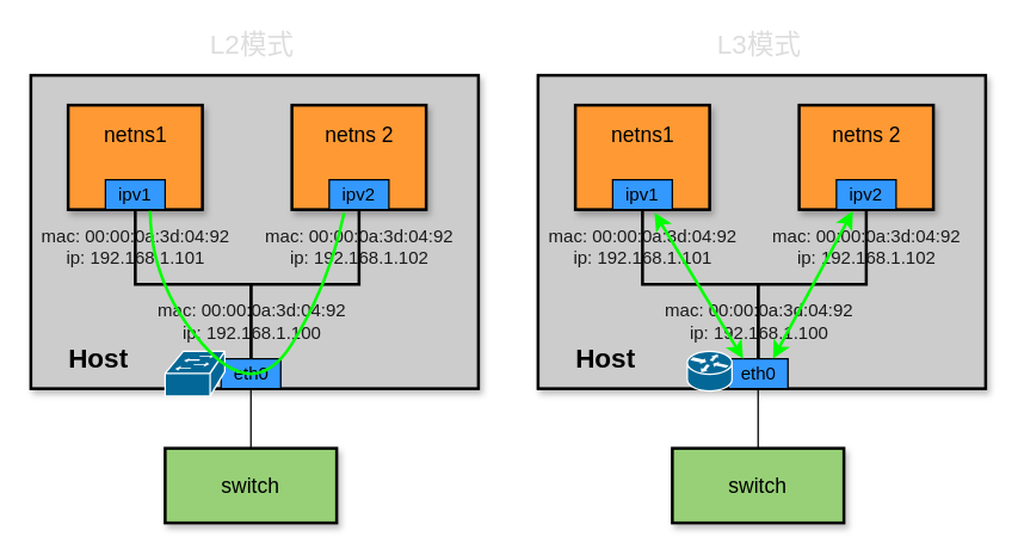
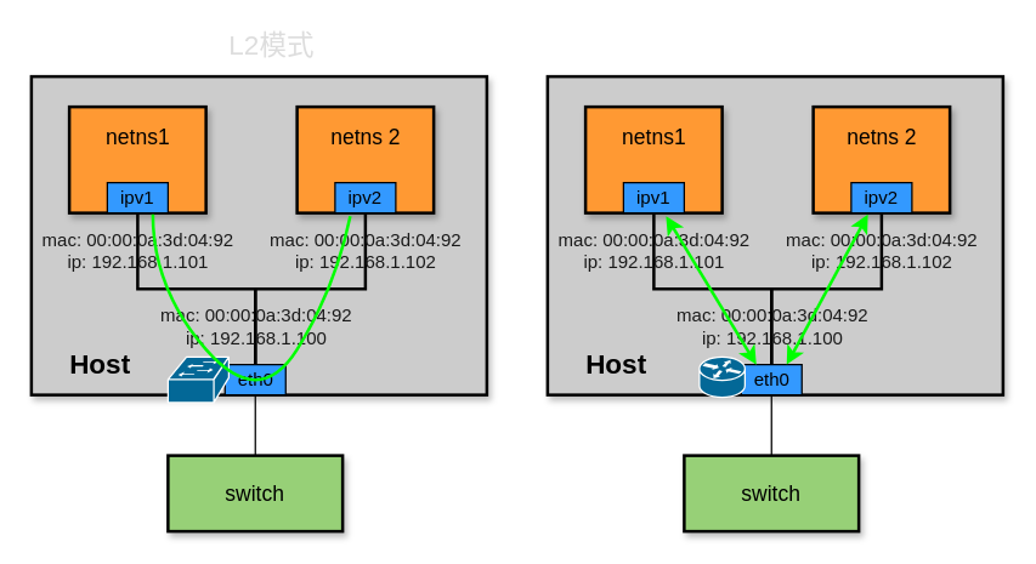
- <mxCell id="18" value="&lt;font color=&quot;#dddddd&quot; style=&quot;font-size: 18px&quot;&gt;L2模式&lt;/font&gt;" style="text;html=1;align=center;verticalAlign=middle;resizable=0;points=[];autosize=1;fontColor=#1A1A1A;" parent="1" vertex="1"><mxGeometry x="132.5" y="20" width="70" height="20" as="geometry" /></mxCell>
+ <mxCell id="18" value="&lt;font color=&quot;#dddddd&quot; style=&quot;font-size: 18px&quot;&gt;L2模式&lt;/font&gt;" style="text;html=1;align=center;verticalAlign=middle;resizable=0;points=[];autosize=1;fontColor=#1A1A1A;" parent="1" vertex="1"><mxGeometry x="142.5" y="20" width="70" height="20" as="geometry" /></mxCell>
- <mxCell id="19" value="&lt;font color=&quot;#dddddd&quot; style=&quot;font-size: 18px&quot;&gt;L3模式&lt;/font&gt;" style="text;html=1;align=center;verticalAlign=middle;resizable=0;points=[];autosize=1;fontColor=#1A1A1A;" parent="1" vertex="1"><mxGeometry x="472.5" y="20" width="70" height="20" as="geometry" /></mxCell>
